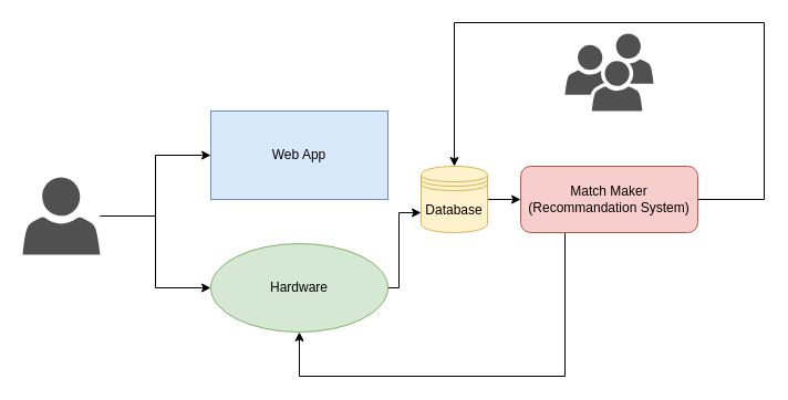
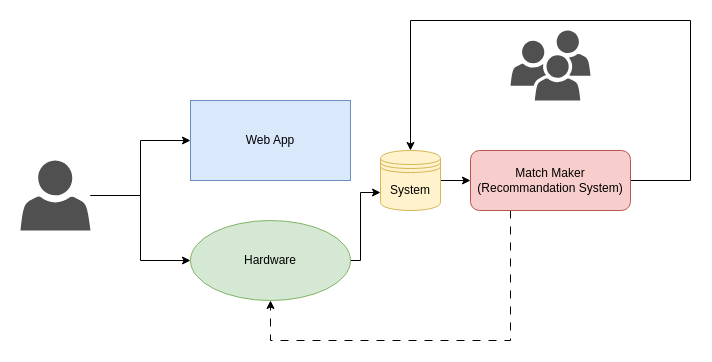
- <mxCell id="13" value="Database" style="shape=datastore;whiteSpace=wrap;html=1;fillColor=#fff2cc;strokeColor=#d6b656;" vertex="1" parent="1"><mxGeometry x="380" y="150" width="60" height="60" as="geometry" /></mxCell>
+ <mxCell id="13" value="System" style="shape=datastore;whiteSpace=wrap;html=1;fillColor=#fff2cc;strokeColor=#d6b656;" vertex="1" parent="1"><mxGeometry x="380" y="150" width="60" height="60" as="geometry" /></mxCell>
- <mxCell id="6" style="edgeStyle=orthogonalEdgeStyle;rounded=0;orthogonalLoop=1;jettySize=auto;html=1;entryX=0.5;entryY=1;entryDx=0;entryDy=0;dashed=0;dashPattern=8 8;" edge="1" parent="1" source="7" target="4"><mxGeometry relative="1" as="geometry"><Array as="points"><mxPoint x="510" y="340" /><mxPoint x="270" y="340" /></Array></mxGeometry></mxCell>
+ <mxCell id="6" style="edgeStyle=orthogonalEdgeStyle;rounded=0;orthogonalLoop=1;jettySize=auto;html=1;entryX=0.5;entryY=1;entryDx=0;entryDy=0;dashed=1;dashPattern=8 8;" edge="1" parent="1" source="7" target="4"><mxGeometry relative="1" as="geometry"><Array as="points"><mxPoint x="510" y="340" /><mxPoint x="270" y="340" /></Array></mxGeometry></mxCell>
